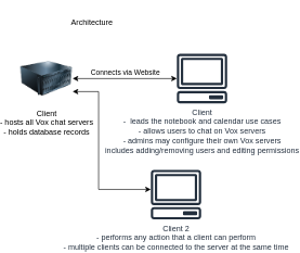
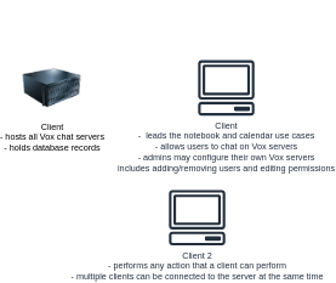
- <mxCell id="2" value="Architecture" style="text;html=1;strokeColor=none;fillColor=none;align=center;verticalAlign=middle;whiteSpace=wrap;rounded=0;" vertex="1" parent="1"><mxGeometry x="100" y="20" width="60" height="30" as="geometry" /></mxCell>
- <mxCell id="3" style="edgeStyle=orthogonalEdgeStyle;rounded=0;orthogonalLoop=1;jettySize=auto;html=1;exitX=1;exitY=0.5;exitDx=0;exitDy=0;startArrow=classic;startFill=1;" edge="1" parent="1" source="6" target="7"><mxGeometry relative="1" as="geometry" /></mxCell>
- <mxCell id="4" value="Connects via Website" style="edgeLabel;html=1;align=center;verticalAlign=middle;resizable=0;points=[];" vertex="1" connectable="0" parent="3"><mxGeometry x="0.263" y="-3" relative="1" as="geometry"><mxPoint x="-21" y="-13" as="offset" /></mxGeometry></mxCell>
- <mxCell id="5" style="edgeStyle=orthogonalEdgeStyle;rounded=0;orthogonalLoop=1;jettySize=auto;html=1;exitX=1;exitY=0.75;exitDx=0;exitDy=0;startArrow=classic;startFill=1;" edge="1" parent="1" source="6" target="8"><mxGeometry relative="1" as="geometry"><Array as="points"><mxPoint x="140" y="140" /><mxPoint x="140" y="290" /></Array></mxGeometry></mxCell>
